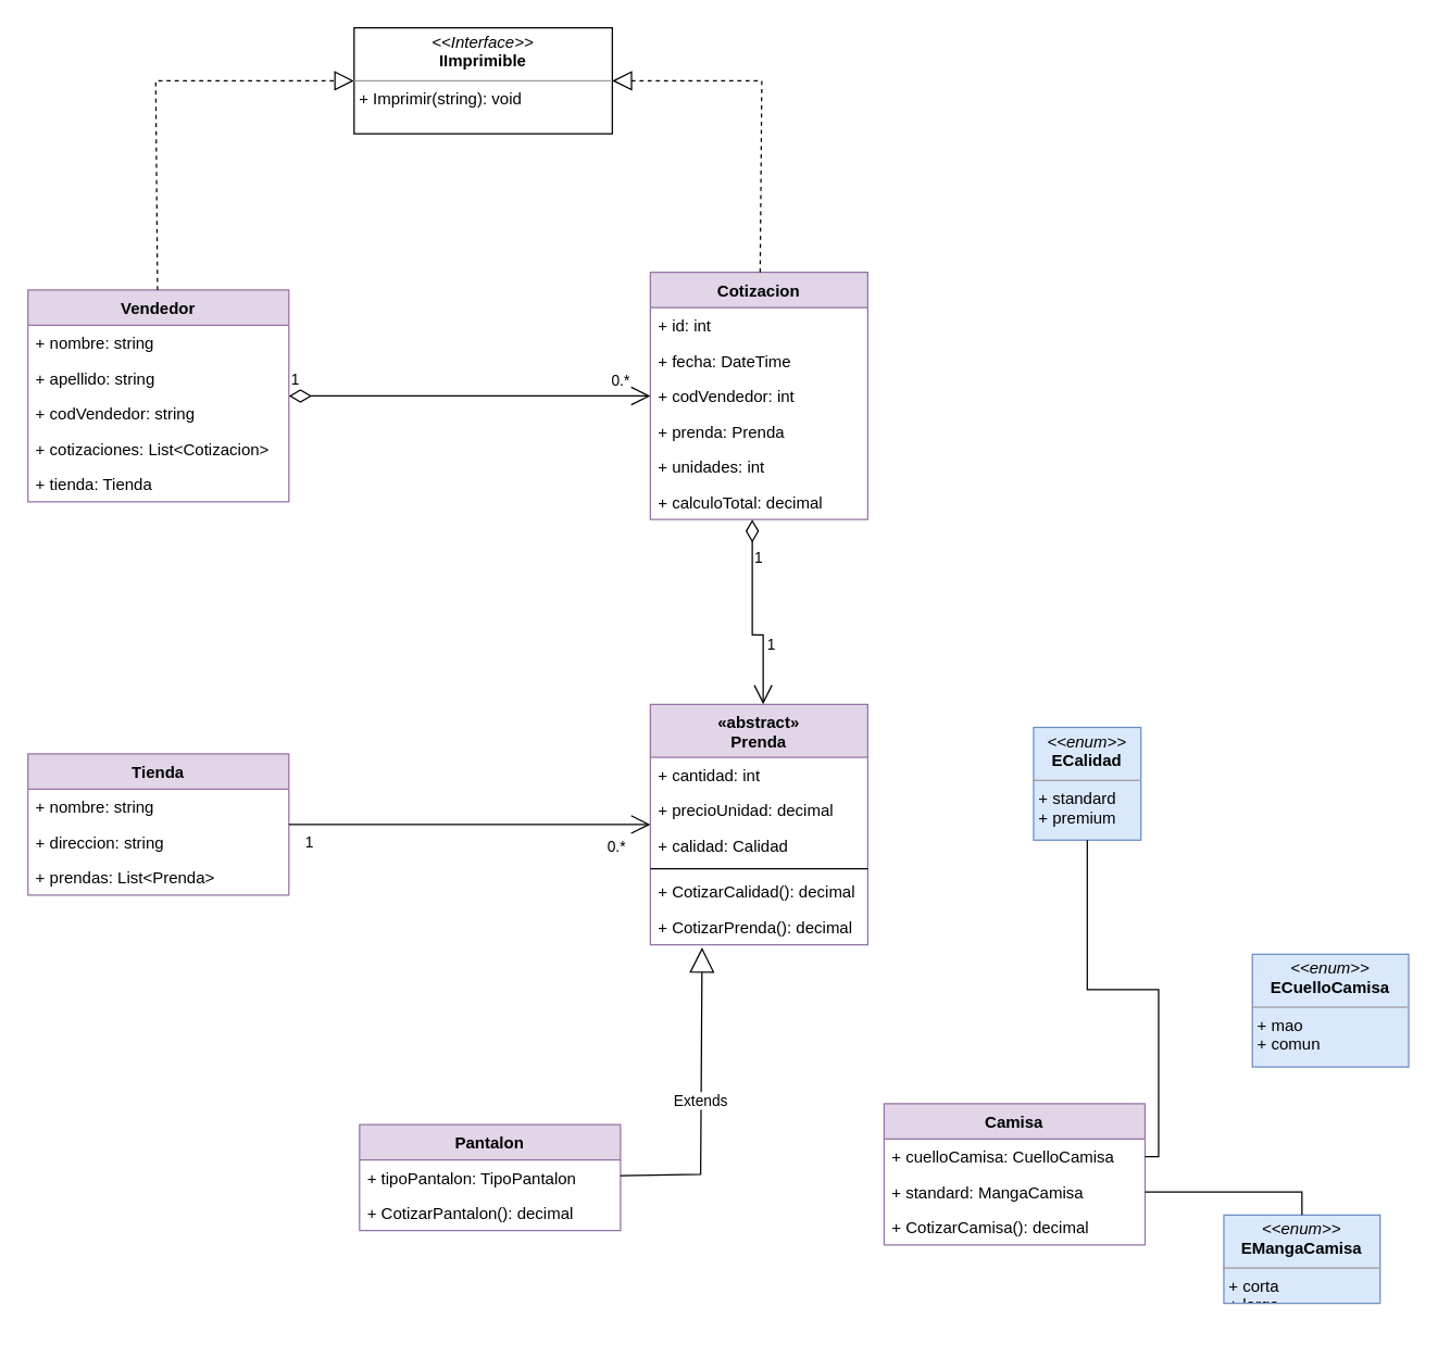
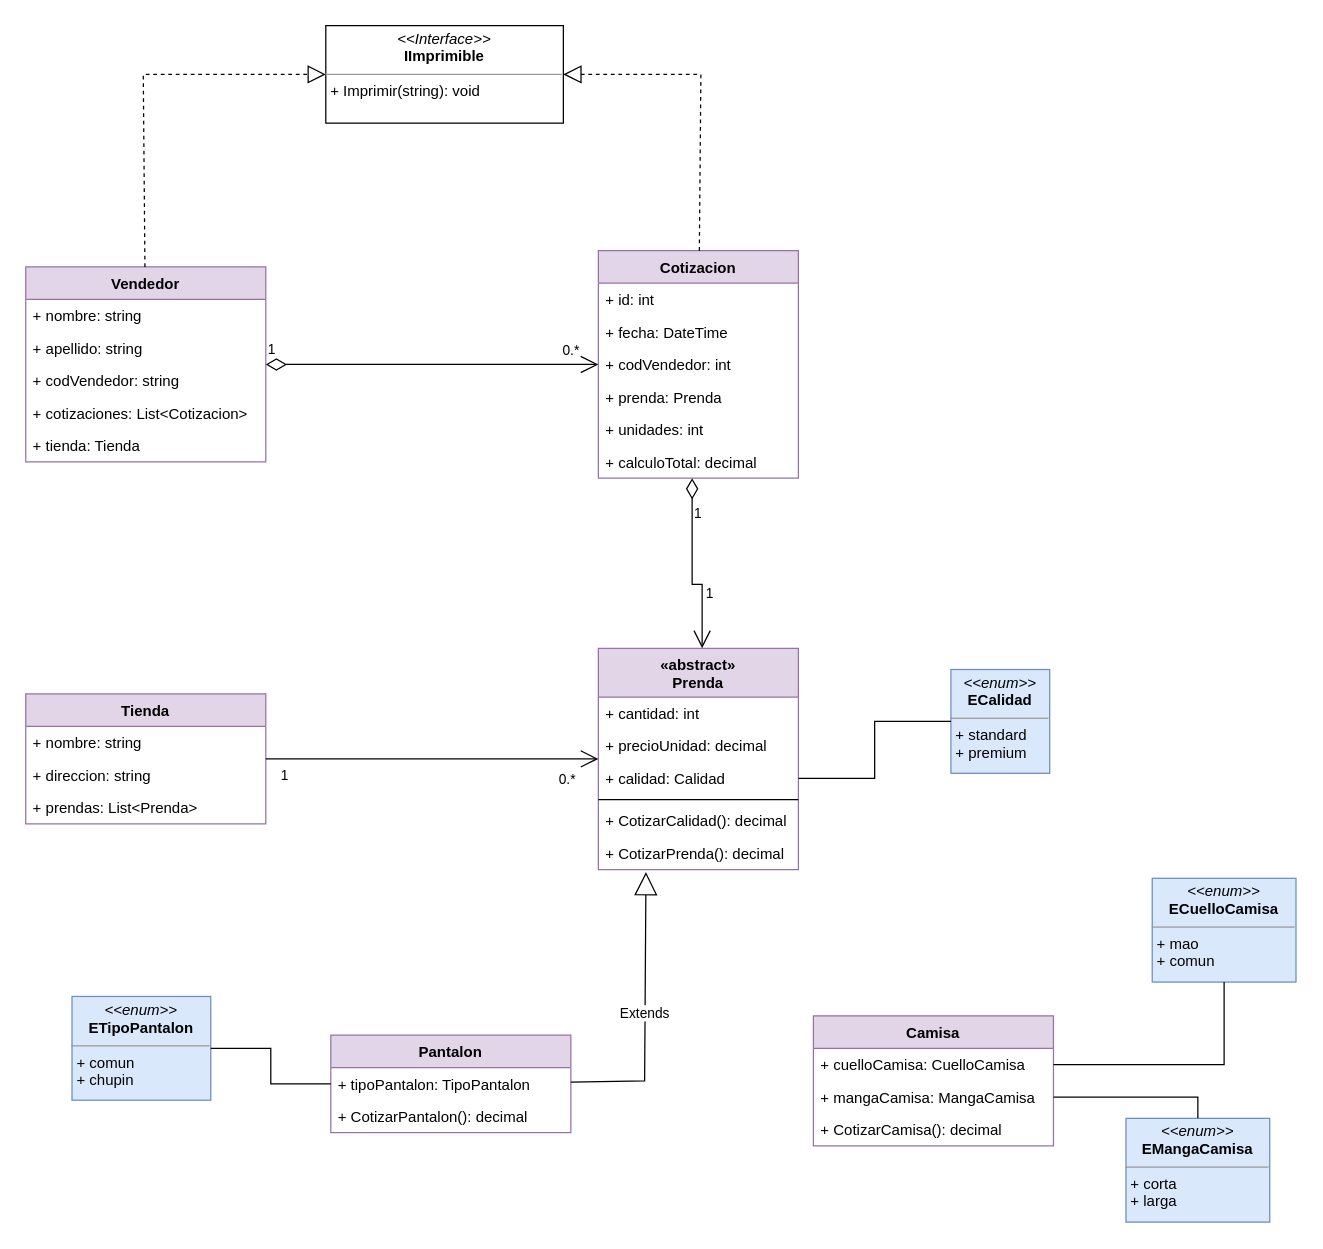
+ <mxCell id="25" value="" style="endArrow=none;html=1;edgeStyle=orthogonalEdgeStyle;rounded=0;exitX=1;exitY=0.5;exitDx=0;exitDy=0;" parent="1" source="20" target="24" edge="1"><mxGeometry relative="1" as="geometry"><mxPoint x="280" y="488" as="sourcePoint" /><mxPoint x="440" y="488" as="targetPoint" /></mxGeometry></mxCell>
- <mxCell id="44" value="" style="endArrow=none;html=1;edgeStyle=orthogonalEdgeStyle;rounded=0;exitX=1;exitY=0.5;exitDx=0;exitDy=0;" parent="1" source="37" target="24" edge="1"><mxGeometry relative="1" as="geometry"><mxPoint x="648" y="619" as="sourcePoint" /><mxPoint x="770" y="586.5" as="targetPoint" /></mxGeometry></mxCell>
+ <mxCell id="44" value="" style="endArrow=none;html=1;edgeStyle=orthogonalEdgeStyle;rounded=0;exitX=1;exitY=0.5;exitDx=0;exitDy=0;" parent="1" source="37" target="42" edge="1"><mxGeometry relative="1" as="geometry"><mxPoint x="648" y="619" as="sourcePoint" /><mxPoint x="770" y="586.5" as="targetPoint" /></mxGeometry></mxCell>
+ <mxCell id="41" value="&lt;p style=&quot;margin:0px;margin-top:4px;text-align:center;&quot;&gt;&lt;i&gt;&amp;lt;&amp;lt;enum&amp;gt;&amp;gt;&lt;/i&gt;&lt;br&gt;&lt;b&gt;ETipoPantalon&lt;/b&gt;&lt;/p&gt;&lt;hr size=&quot;1&quot;&gt;&lt;p style=&quot;margin:0px;margin-left:4px;&quot;&gt;+ comun&lt;br&gt;+ chupin&lt;/p&gt;&lt;p style=&quot;margin:0px;margin-left:4px;&quot;&gt;&lt;br&gt;&lt;/p&gt;" style="verticalAlign=top;align=left;overflow=fill;fontSize=12;fontFamily=Helvetica;html=1;fillColor=#dae8fc;strokeColor=#6c8ebf;gradientDirection=south;shadow=0;" parent="1" vertex="1"><mxGeometry x="57" y="796.5" width="111" height="83" as="geometry" /></mxCell>
+ <mxCell id="46" value="" style="endArrow=none;html=1;edgeStyle=orthogonalEdgeStyle;rounded=0;exitX=0;exitY=0.5;exitDx=0;exitDy=0;" parent="1" source="34" target="41" edge="1"><mxGeometry relative="1" as="geometry"><mxPoint x="668" y="639" as="sourcePoint" /><mxPoint x="790" y="606.5" as="targetPoint" /></mxGeometry></mxCell>
- <mxCell id="38" value="+ standard: MangaCamisa" style="text;strokeColor=none;fillColor=none;align=left;verticalAlign=top;spacingLeft=4;spacingRight=4;overflow=hidden;rotatable=0;points=[[0,0.5],[1,0.5]];portConstraint=eastwest;" parent="36" vertex="1"><mxGeometry y="52" width="192" height="26" as="geometry" /></mxCell>
+ <mxCell id="38" value="+ mangaCamisa: MangaCamisa" style="text;strokeColor=none;fillColor=none;align=left;verticalAlign=top;spacingLeft=4;spacingRight=4;overflow=hidden;rotatable=0;points=[[0,0.5],[1,0.5]];portConstraint=eastwest;" parent="36" vertex="1"><mxGeometry y="52" width="192" height="26" as="geometry" /></mxCell>
- <mxCell id="43" value="&lt;p style=&quot;margin:0px;margin-top:4px;text-align:center;&quot;&gt;&lt;i&gt;&amp;lt;&amp;lt;enum&amp;gt;&amp;gt;&lt;/i&gt;&lt;br&gt;&lt;b&gt;EMangaCamisa&lt;/b&gt;&lt;/p&gt;&lt;hr size=&quot;1&quot;&gt;&lt;p style=&quot;margin:0px;margin-left:4px;&quot;&gt;+ corta&lt;br&gt;+ larga&lt;/p&gt;&lt;p style=&quot;margin:0px;margin-left:4px;&quot;&gt;&lt;br&gt;&lt;/p&gt;" style="verticalAlign=top;align=left;overflow=fill;fontSize=12;fontFamily=Helvetica;html=1;fillColor=#dae8fc;strokeColor=#6c8ebf;gradientDirection=south;shadow=0;" parent="1" vertex="1"><mxGeometry x="900" y="894" width="115" height="65" as="geometry" /></mxCell>
+ <mxCell id="43" value="&lt;p style=&quot;margin:0px;margin-top:4px;text-align:center;&quot;&gt;&lt;i&gt;&amp;lt;&amp;lt;enum&amp;gt;&amp;gt;&lt;/i&gt;&lt;br&gt;&lt;b&gt;EMangaCamisa&lt;/b&gt;&lt;/p&gt;&lt;hr size=&quot;1&quot;&gt;&lt;p style=&quot;margin:0px;margin-left:4px;&quot;&gt;+ corta&lt;br&gt;+ larga&lt;/p&gt;&lt;p style=&quot;margin:0px;margin-left:4px;&quot;&gt;&lt;br&gt;&lt;/p&gt;" style="verticalAlign=top;align=left;overflow=fill;fontSize=12;fontFamily=Helvetica;html=1;fillColor=#dae8fc;strokeColor=#6c8ebf;gradientDirection=south;shadow=0;" parent="1" vertex="1"><mxGeometry x="900" y="894" width="115" height="83" as="geometry" /></mxCell>
